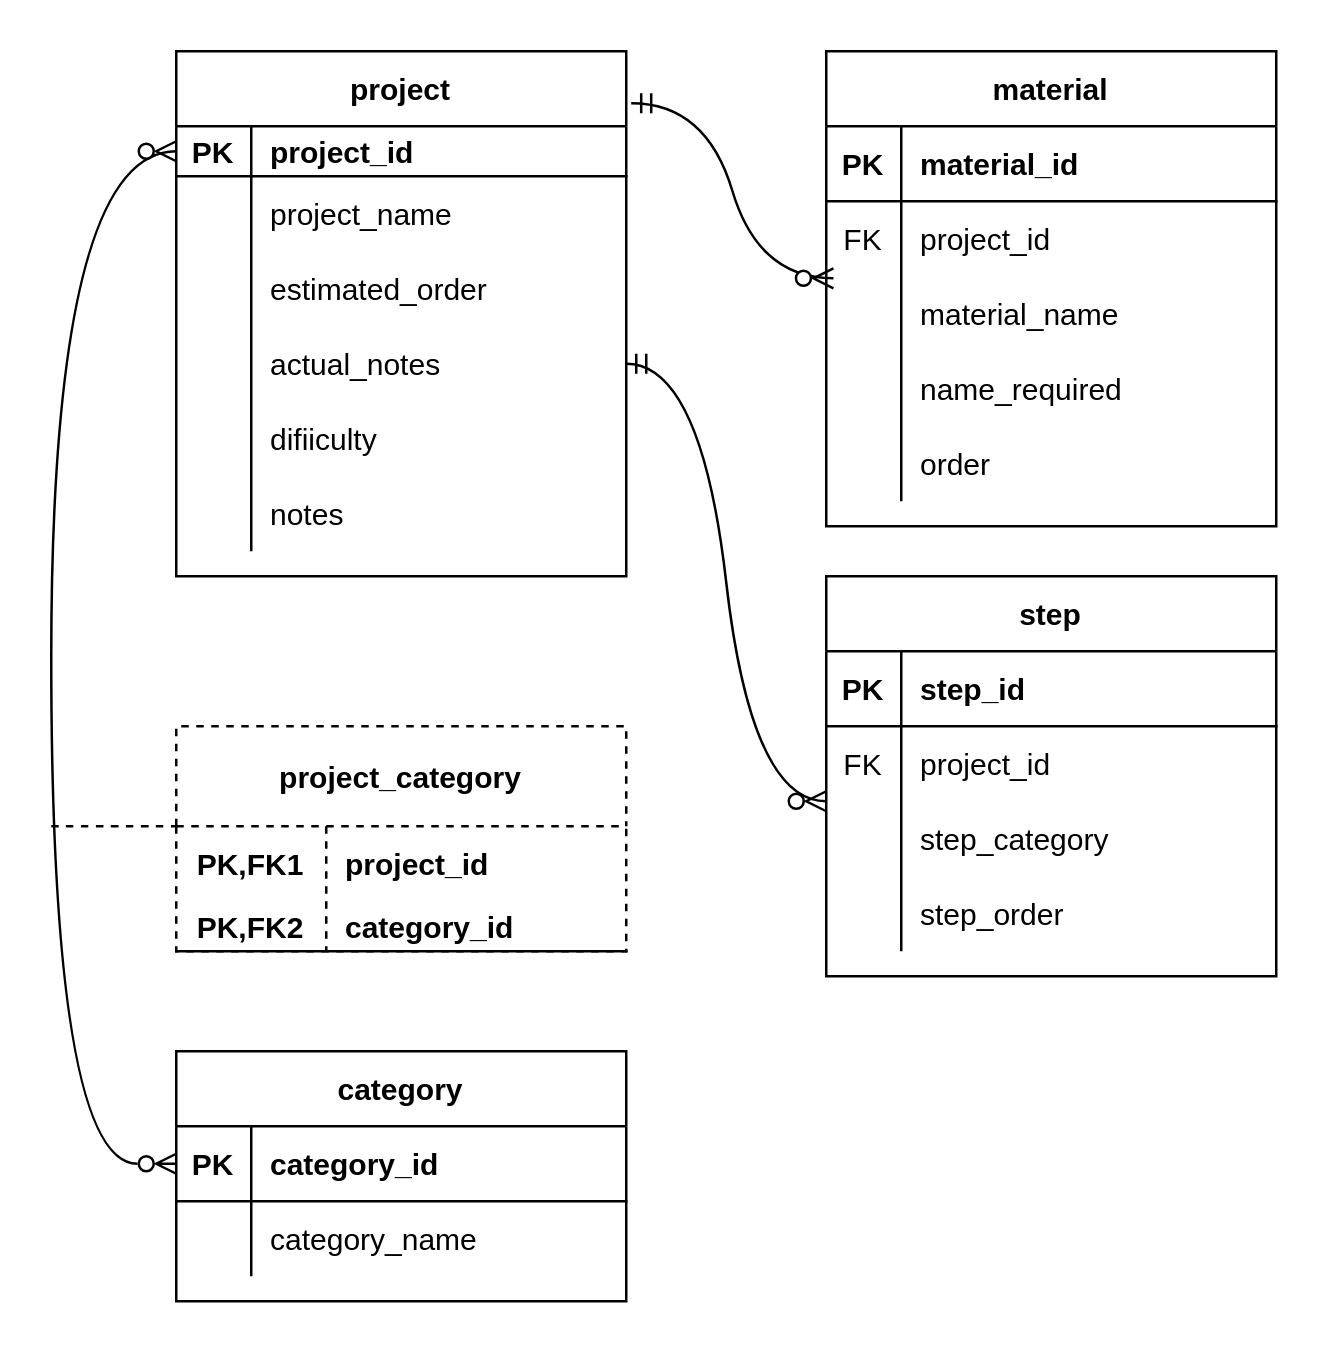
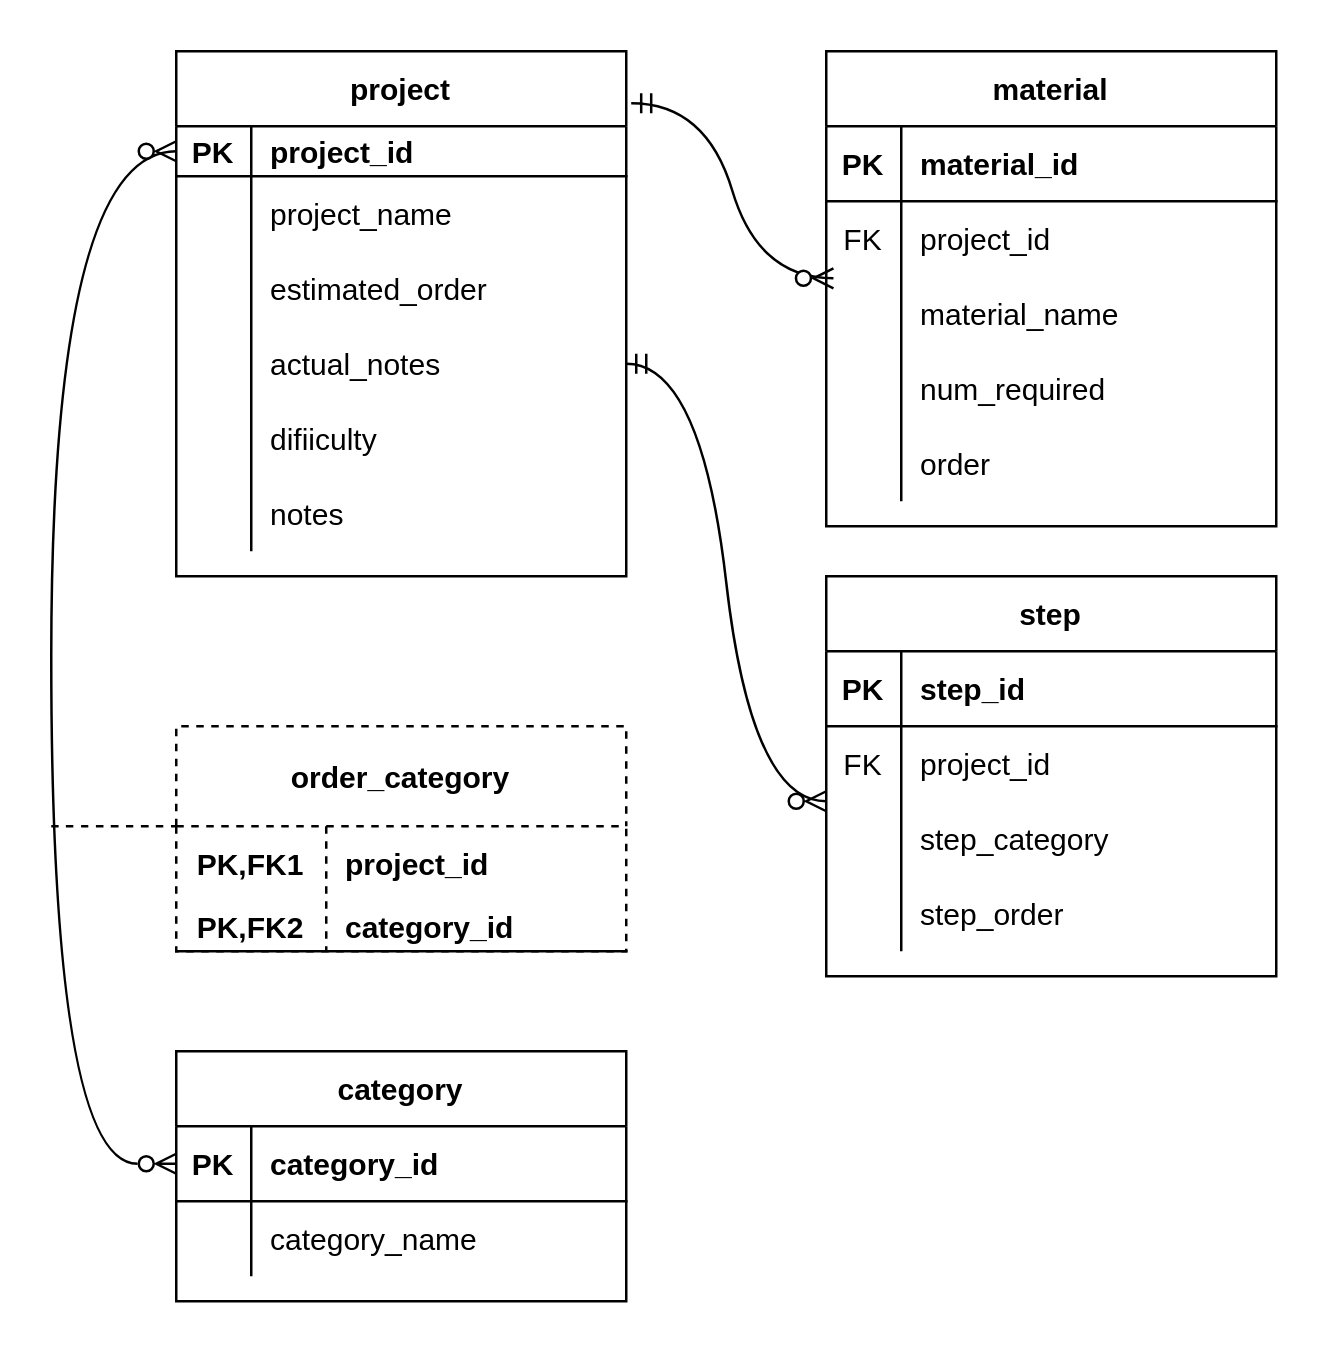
- <mxCell id="33" value="name_required" style="shape=partialRectangle;connectable=0;fillColor=none;top=0;left=0;bottom=0;right=0;align=left;spacingLeft=6;overflow=hidden;" parent="31" vertex="1"><mxGeometry x="30" width="150" height="30" as="geometry"><mxRectangle width="150" height="30" as="alternateBounds" /></mxGeometry></mxCell>
+ <mxCell id="33" value="num_required" style="shape=partialRectangle;connectable=0;fillColor=none;top=0;left=0;bottom=0;right=0;align=left;spacingLeft=6;overflow=hidden;" parent="31" vertex="1"><mxGeometry x="30" width="150" height="30" as="geometry"><mxRectangle width="150" height="30" as="alternateBounds" /></mxGeometry></mxCell>
- <mxCell id="50" value="project_category" style="shape=table;startSize=40;container=1;collapsible=1;childLayout=tableLayout;fixedRows=1;rowLines=0;fontStyle=1;align=center;resizeLast=1;dashed=1;" parent="1" vertex="1"><mxGeometry x="70" y="290" width="180" height="90" as="geometry" /></mxCell>
+ <mxCell id="50" value="order_category" style="shape=table;startSize=40;container=1;collapsible=1;childLayout=tableLayout;fixedRows=1;rowLines=0;fontStyle=1;align=center;resizeLast=1;dashed=1;" parent="1" vertex="1"><mxGeometry x="70" y="290" width="180" height="90" as="geometry" /></mxCell>
